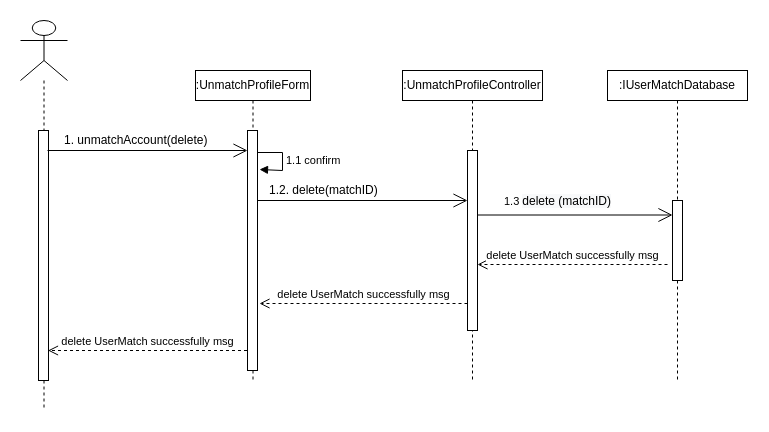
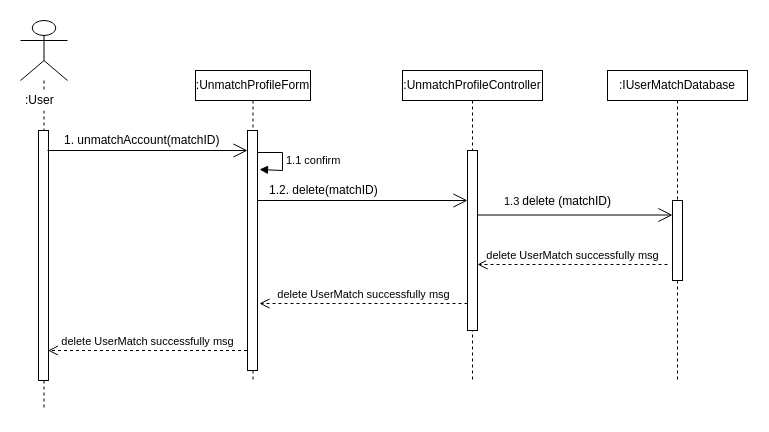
+ <mxCell id="7" value=":User" style="text;html=1;resizable=0;points=[];autosize=1;align=left;verticalAlign=top;spacingTop=-4;fillColor=#ffffff;" vertex="1" parent="5"><mxGeometry x="3" y="70" width="40" height="20" as="geometry" /></mxCell>
- <mxCell id="13" value="1. unmatchAccount(delete)" style="text;html=1;resizable=0;points=[];autosize=1;align=left;verticalAlign=top;spacingTop=-4;" vertex="1" parent="1"><mxGeometry x="62" y="130" width="170" height="20" as="geometry" /></mxCell>
+ <mxCell id="13" value="1. unmatchAccount(matchID)" style="text;html=1;resizable=0;points=[];autosize=1;align=left;verticalAlign=top;spacingTop=-4;" vertex="1" parent="1"><mxGeometry x="62" y="130" width="170" height="20" as="geometry" /></mxCell>
